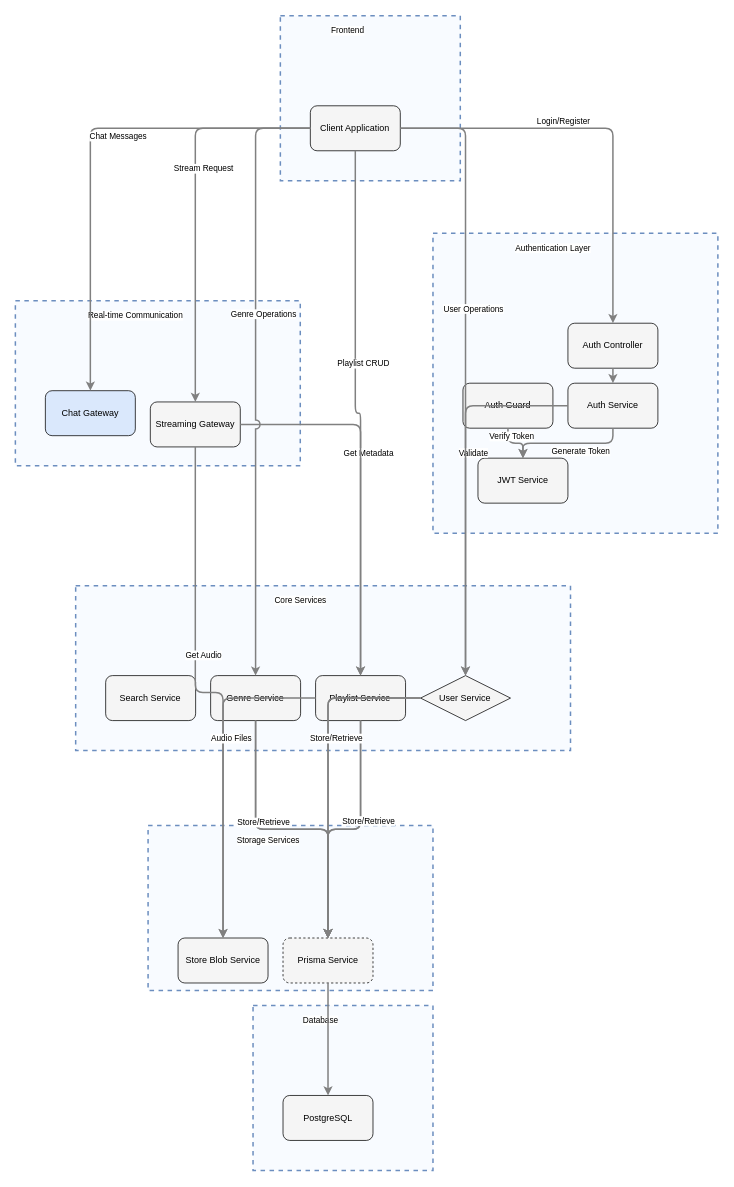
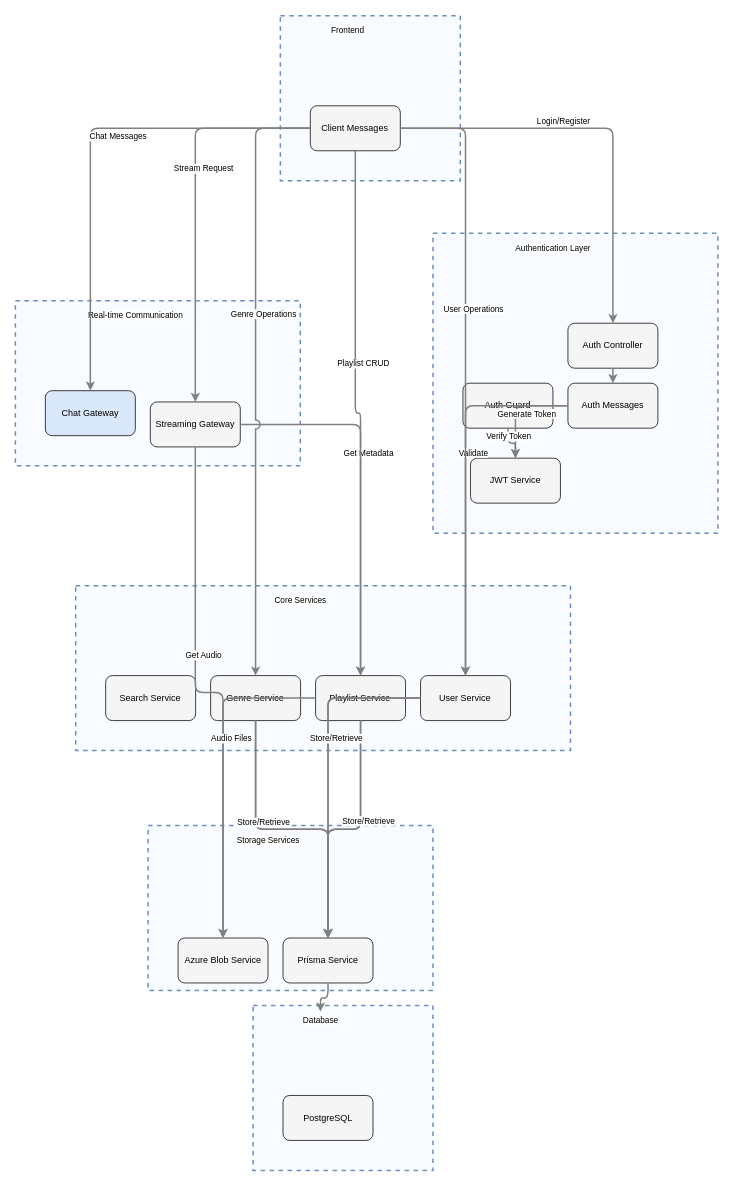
- <mxCell id="14" value="Client Application" style="rounded=1;whiteSpace=wrap;html=1;fillColor=#f5f5f5" vertex="1" parent="12"><mxGeometry x="40" y="120" width="120" height="60" as="geometry" /></mxCell>
+ <mxCell id="14" value="Client Messages" style="rounded=1;whiteSpace=wrap;html=1;fillColor=#f5f5f5" vertex="1" parent="12"><mxGeometry x="40" y="120" width="120" height="60" as="geometry" /></mxCell>
- <mxCell id="16" value="Auth Service" style="rounded=1;whiteSpace=wrap;html=1;fillColor=#f5f5f5" vertex="1" parent="10"><mxGeometry x="180" y="200" width="120" height="60" as="geometry" /></mxCell>
+ <mxCell id="16" value="Auth Messages" style="rounded=1;whiteSpace=wrap;html=1;fillColor=#f5f5f5" vertex="1" parent="10"><mxGeometry x="180" y="200" width="120" height="60" as="geometry" /></mxCell>
- <mxCell id="18" value="JWT Service" style="rounded=1;whiteSpace=wrap;html=1;fillColor=#f5f5f5" vertex="1" parent="10"><mxGeometry x="60" y="300" width="120" height="60" as="geometry" /></mxCell>
+ <mxCell id="18" value="JWT Service" style="rounded=1;whiteSpace=wrap;html=1;fillColor=#f5f5f5" vertex="1" parent="10"><mxGeometry x="50" y="300" width="120" height="60" as="geometry" /></mxCell>
- <mxCell id="19" value="User Service" style="rhombus;whiteSpace=wrap;html=1;fillColor=#f5f5f5;" vertex="1" parent="8"><mxGeometry x="460" y="120" width="120" height="60" as="geometry" /></mxCell>
+ <mxCell id="19" value="User Service" style="rounded=1;whiteSpace=wrap;html=1;fillColor=#f5f5f5" vertex="1" parent="8"><mxGeometry x="460" y="120" width="120" height="60" as="geometry" /></mxCell>
- <mxCell id="25" value="Store Blob Service" style="rounded=1;whiteSpace=wrap;html=1;fillColor=#f5f5f5" vertex="1" parent="4"><mxGeometry x="40" y="150" width="120" height="60" as="geometry" /></mxCell>
+ <mxCell id="25" value="Azure Blob Service" style="rounded=1;whiteSpace=wrap;html=1;fillColor=#f5f5f5" vertex="1" parent="4"><mxGeometry x="40" y="150" width="120" height="60" as="geometry" /></mxCell>
- <mxCell id="26" value="Prisma Service" style="rounded=1;whiteSpace=wrap;html=1;fillColor=#f5f5f5;dashed=1;" vertex="1" parent="4"><mxGeometry x="180" y="150" width="120" height="60" as="geometry" /></mxCell>
+ <mxCell id="26" value="Prisma Service" style="rounded=1;whiteSpace=wrap;html=1;fillColor=#f5f5f5" vertex="1" parent="4"><mxGeometry x="180" y="150" width="120" height="60" as="geometry" /></mxCell>
- <mxCell id="40" style="edgeStyle=orthogonalEdgeStyle;rounded=1;orthogonalLoop=1;jettySize=auto;html=1;strokeColor=#808080;strokeWidth=2;jumpStyle=arc;jumpSize=10;spacing=15;labelBackgroundColor=white;labelBorderColor=none" edge="1" parent="1" source="26" target="27"><mxGeometry relative="1" as="geometry" /></mxCell>
+ <mxCell id="40" style="edgeStyle=orthogonalEdgeStyle;rounded=1;orthogonalLoop=1;jettySize=auto;html=1;strokeColor=#808080;strokeWidth=2;jumpStyle=arc;jumpSize=10;spacing=15;labelBackgroundColor=white;labelBorderColor=none;" edge="1" parent="1" source="26" target="3"><mxGeometry relative="1" as="geometry" /></mxCell>
